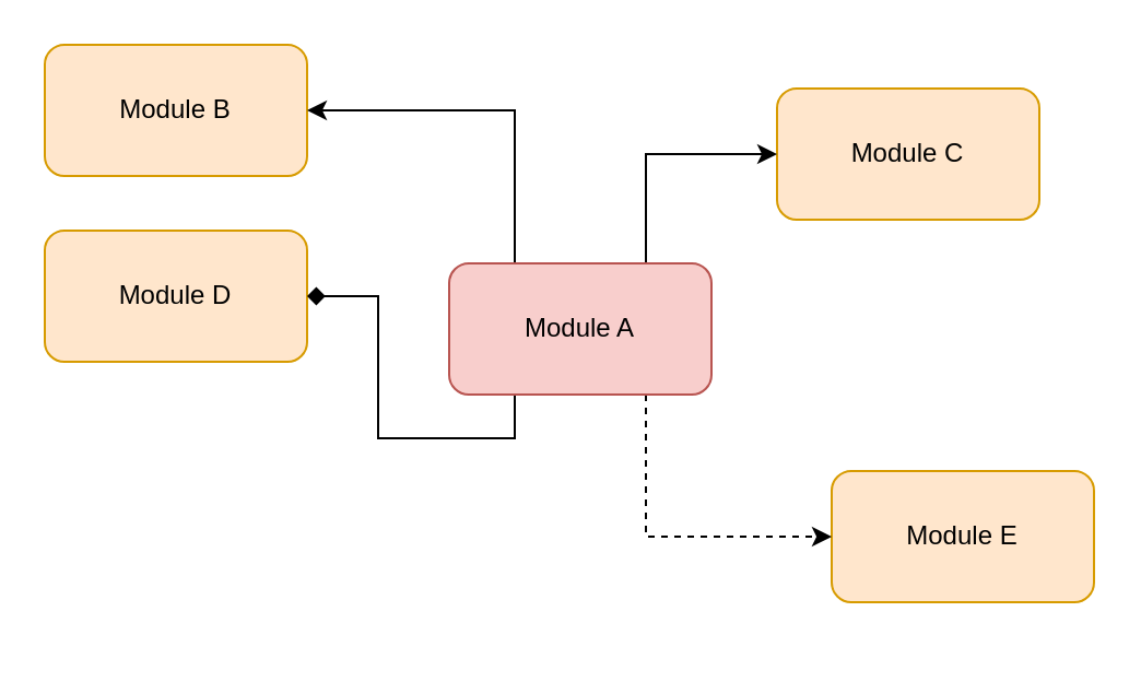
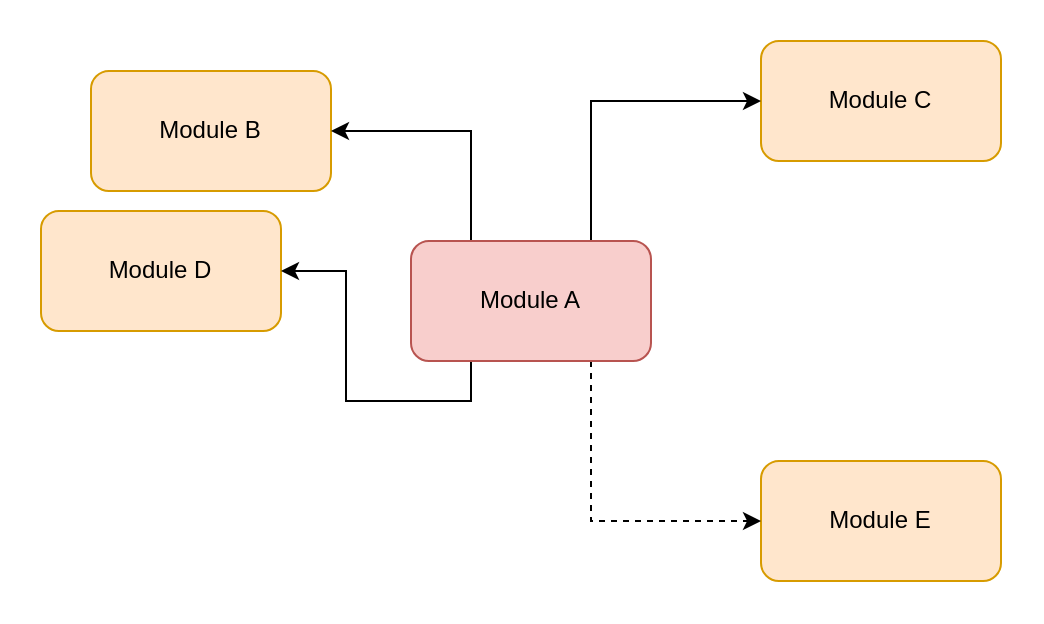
- <mxCell id="2" value="Module B" style="rounded=1;whiteSpace=wrap;html=1;fillColor=#ffe6cc;strokeColor=#d79b00;" vertex="1" parent="1"><mxGeometry x="20" y="20" width="120" height="60" as="geometry" /></mxCell>
+ <mxCell id="2" value="Module B" style="rounded=1;whiteSpace=wrap;html=1;fillColor=#ffe6cc;strokeColor=#d79b00;" vertex="1" parent="1"><mxGeometry x="45" y="35" width="120" height="60" as="geometry" /></mxCell>
- <mxCell id="3" value="&lt;span&gt;Module C&lt;/span&gt;" style="rounded=1;whiteSpace=wrap;html=1;fillColor=#ffe6cc;strokeColor=#d79b00;" vertex="1" parent="1"><mxGeometry x="355" y="40" width="120" height="60" as="geometry" /></mxCell>
+ <mxCell id="3" value="&lt;span&gt;Module C&lt;/span&gt;" style="rounded=1;whiteSpace=wrap;html=1;fillColor=#ffe6cc;strokeColor=#d79b00;" vertex="1" parent="1"><mxGeometry x="380" y="20" width="120" height="60" as="geometry" /></mxCell>
- <mxCell id="8" style="edgeStyle=orthogonalEdgeStyle;rounded=0;orthogonalLoop=1;jettySize=auto;html=1;entryX=1;entryY=0.5;entryDx=0;entryDy=0;exitX=0.25;exitY=1;exitDx=0;exitDy=0;endArrow=diamond;" edge="1" parent="1" source="10" target="4"><mxGeometry relative="1" as="geometry" /></mxCell>
+ <mxCell id="8" style="edgeStyle=orthogonalEdgeStyle;rounded=0;orthogonalLoop=1;jettySize=auto;html=1;entryX=1;entryY=0.5;entryDx=0;entryDy=0;exitX=0.25;exitY=1;exitDx=0;exitDy=0;" edge="1" parent="1" source="10" target="4"><mxGeometry relative="1" as="geometry" /></mxCell>
- <mxCell id="5" value="&lt;span&gt;Module E&lt;/span&gt;" style="rounded=1;whiteSpace=wrap;html=1;fillColor=#ffe6cc;strokeColor=#d79b00;" vertex="1" parent="1"><mxGeometry x="380" y="215" width="120" height="60" as="geometry" /></mxCell>
+ <mxCell id="5" value="&lt;span&gt;Module E&lt;/span&gt;" style="rounded=1;whiteSpace=wrap;html=1;fillColor=#ffe6cc;strokeColor=#d79b00;" vertex="1" parent="1"><mxGeometry x="380" y="230" width="120" height="60" as="geometry" /></mxCell>
